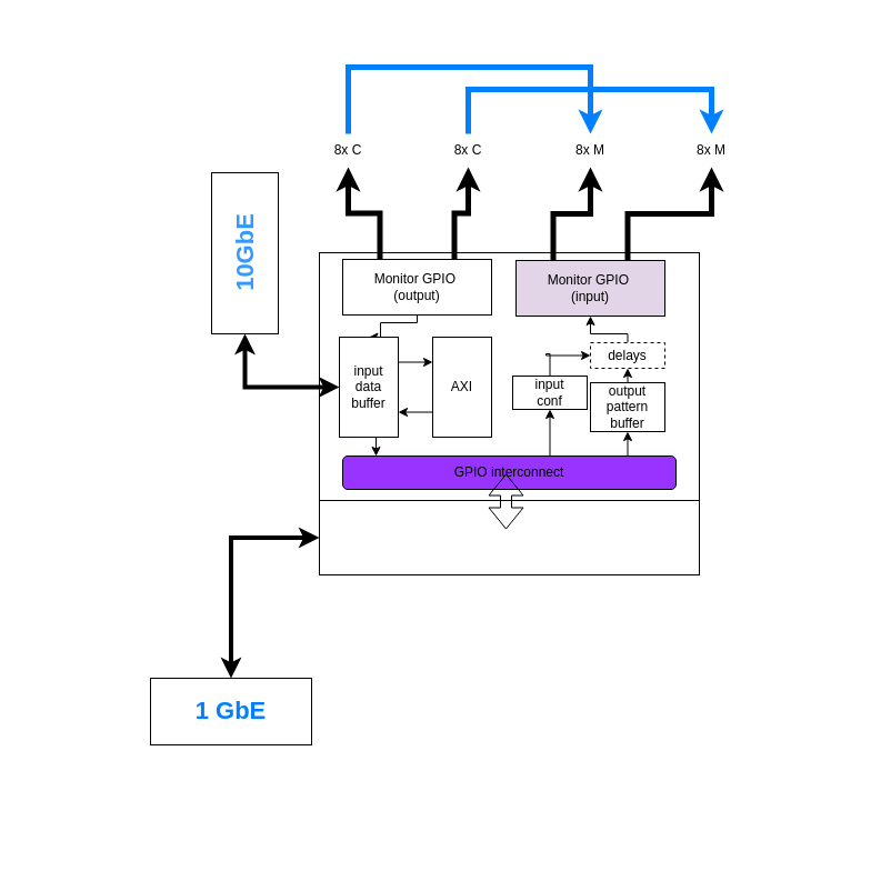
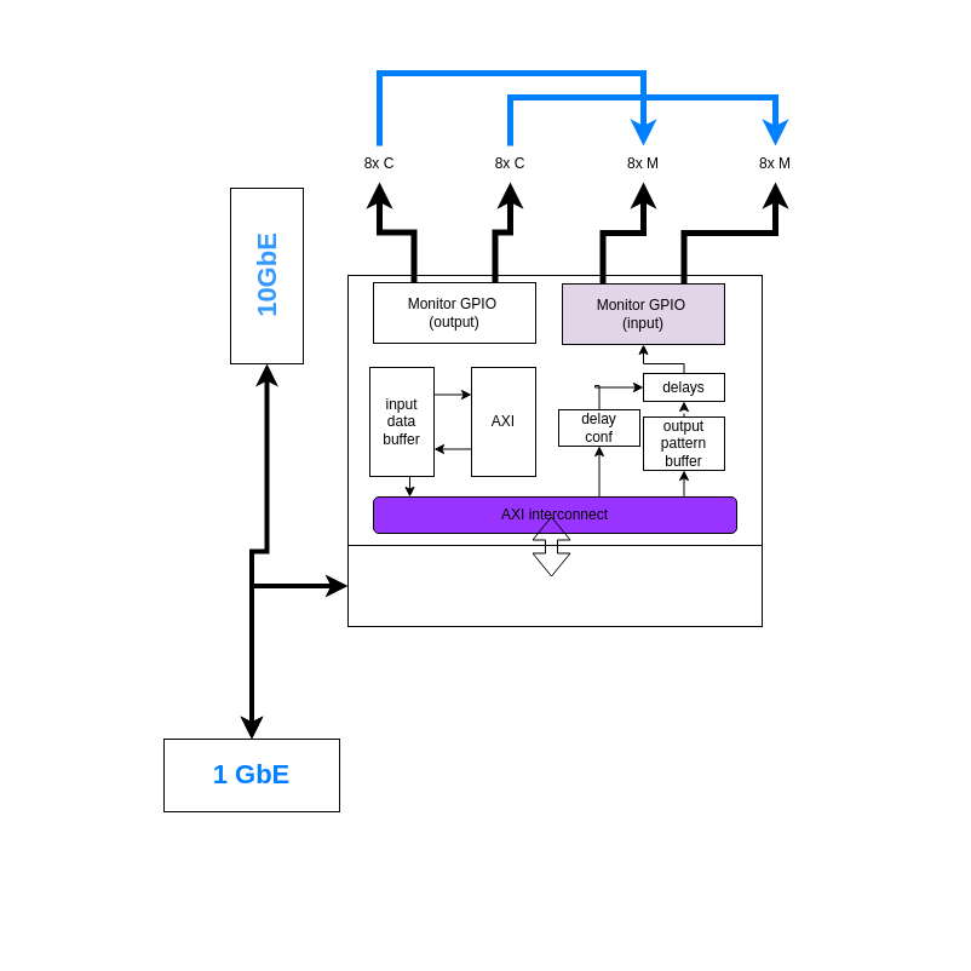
- <mxCell id="16" style="edgeStyle=orthogonalEdgeStyle;rounded=0;orthogonalLoop=1;jettySize=auto;html=1;exitX=0.5;exitY=1;exitDx=0;exitDy=0;entryX=0.5;entryY=0;entryDx=0;entryDy=0;" edge="1" parent="1" source="17" target="29"><mxGeometry relative="1" as="geometry"><Array as="points"><mxPoint x="375" y="290" /><mxPoint x="342" y="290" /></Array></mxGeometry></mxCell>
- <mxCell id="35" value="delays" style="rounded=0;whiteSpace=wrap;html=1;dashed=1;" vertex="1" parent="1"><mxGeometry x="531" y="308" width="67" height="23" as="geometry" /></mxCell>
+ <mxCell id="35" value="delays" style="rounded=0;whiteSpace=wrap;html=1;" vertex="1" parent="1"><mxGeometry x="531" y="308" width="67" height="23" as="geometry" /></mxCell>
- <mxCell id="26" style="edgeStyle=orthogonalEdgeStyle;rounded=0;orthogonalLoop=1;jettySize=auto;html=1;exitX=0.5;exitY=0;exitDx=0;exitDy=0;entryX=0.5;entryY=1;entryDx=0;entryDy=0;" edge="1" parent="1" source="27" target="35"><mxGeometry relative="1" as="geometry" /></mxCell>
+ <mxCell id="26" style="edgeStyle=orthogonalEdgeStyle;rounded=0;orthogonalLoop=1;jettySize=auto;html=1;exitX=0.5;exitY=0;exitDx=0;exitDy=0;entryX=0.5;entryY=1;entryDx=0;entryDy=0;dashed=1;" edge="1" parent="1" source="27" target="35"><mxGeometry relative="1" as="geometry" /></mxCell>
- <mxCell id="22" style="edgeStyle=orthogonalEdgeStyle;rounded=0;orthogonalLoop=1;jettySize=auto;html=1;exitX=0;exitY=0.5;exitDx=0;exitDy=0;startArrow=classic;startFill=1;strokeWidth=4;entryX=0;entryY=0.5;entryDx=0;entryDy=0;" edge="1" parent="1" source="23" target="29"><mxGeometry relative="1" as="geometry" /></mxCell>
+ <mxCell id="22" style="edgeStyle=orthogonalEdgeStyle;rounded=0;orthogonalLoop=1;jettySize=auto;html=1;exitX=0;exitY=0.5;exitDx=0;exitDy=0;startArrow=classic;startFill=1;strokeWidth=4;" edge="1" parent="1" source="23" target="25"><mxGeometry relative="1" as="geometry" /></mxCell>
- <mxCell id="33" value="input&lt;div&gt;conf&lt;/div&gt;" style="rounded=0;whiteSpace=wrap;html=1;" vertex="1" parent="1"><mxGeometry x="461" y="338" width="67" height="30" as="geometry" /></mxCell>
+ <mxCell id="33" value="delay&lt;div&gt;conf&lt;/div&gt;" style="rounded=0;whiteSpace=wrap;html=1;" vertex="1" parent="1"><mxGeometry x="461" y="338" width="67" height="30" as="geometry" /></mxCell>
- <mxCell id="13" value="GPIO interconnect" style="rounded=1;whiteSpace=wrap;html=1;fillColor=#9933FF;points=[[0,0,0,0,0],[0,0.25,0,0,0],[0,0.5,0,0,0],[0,0.75,0,0,0],[0,1,0,0,0],[0.1,0,0,0,0],[0.2,0,0,0,0],[0.25,1,0,0,0],[0.3,0,0,0,0],[0.4,0,0,0,0],[0.5,0,0,0,0],[0.5,1,0,0,0],[0.6,0,0,0,0],[0.7,0,0,0,0],[0.75,1,0,0,0],[0.8,0,0,0,0],[0.9,0,0,0,0],[1,0,0,0,0],[1,0.25,0,0,0],[1,0.5,0,0,0],[1,0.75,0,0,0],[1,1,0,0,0]];" parent="1" vertex="1"><mxGeometry x="308" y="410" width="300" height="30" as="geometry" /></mxCell>
+ <mxCell id="13" value="AXI interconnect" style="rounded=1;whiteSpace=wrap;html=1;fillColor=#9933FF;points=[[0,0,0,0,0],[0,0.25,0,0,0],[0,0.5,0,0,0],[0,0.75,0,0,0],[0,1,0,0,0],[0.1,0,0,0,0],[0.2,0,0,0,0],[0.25,1,0,0,0],[0.3,0,0,0,0],[0.4,0,0,0,0],[0.5,0,0,0,0],[0.5,1,0,0,0],[0.6,0,0,0,0],[0.7,0,0,0,0],[0.75,1,0,0,0],[0.8,0,0,0,0],[0.9,0,0,0,0],[1,0,0,0,0],[1,0.25,0,0,0],[1,0.5,0,0,0],[1,0.75,0,0,0],[1,1,0,0,0]];" parent="1" vertex="1"><mxGeometry x="308" y="410" width="300" height="30" as="geometry" /></mxCell>
